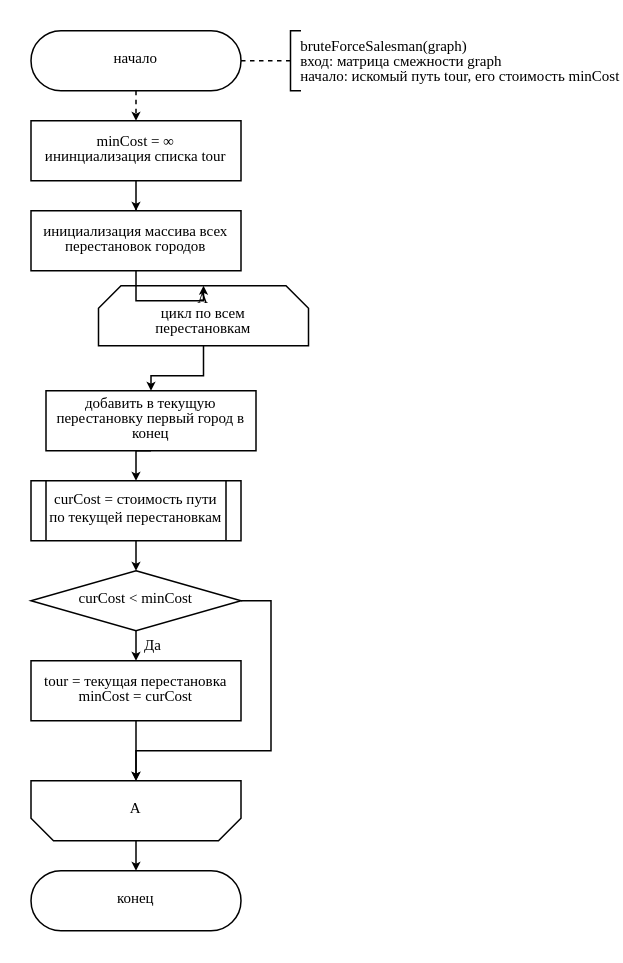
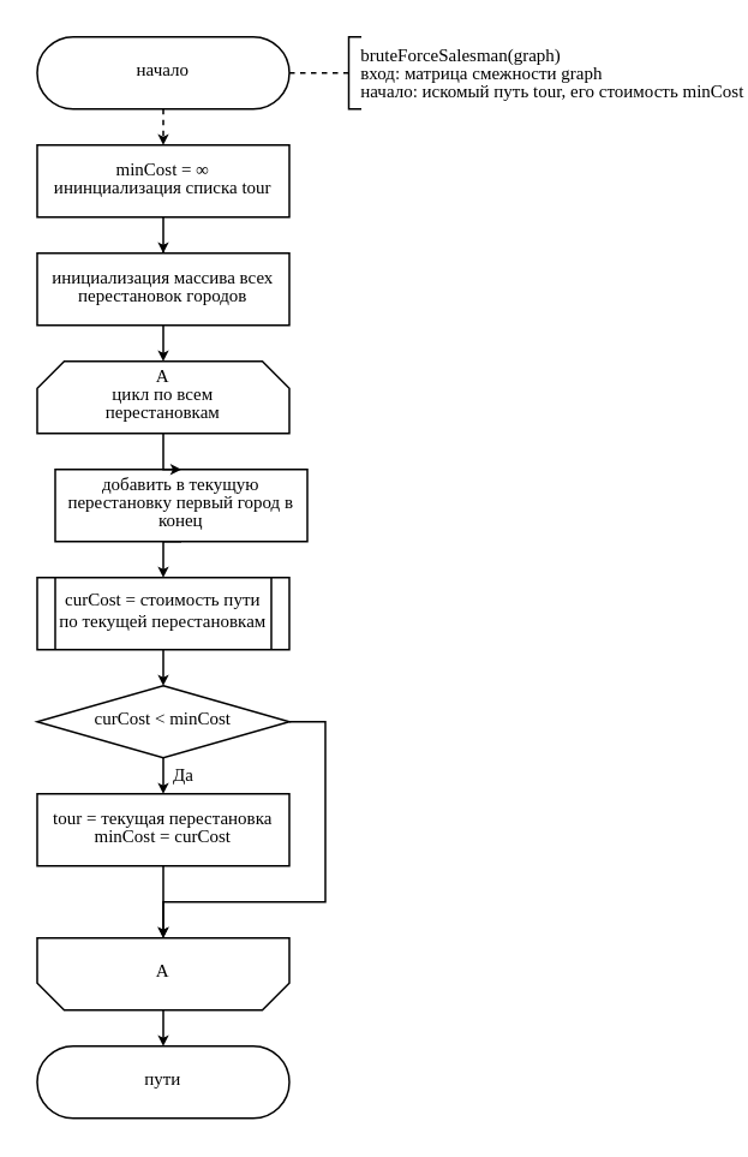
- <mxCell id="8" value="&lt;p style=&quot;line-height: 1&quot;&gt;A&lt;br&gt;цикл по всем перестановкам&lt;/p&gt;" style="strokeWidth=1;html=1;shape=stencil(rVXBUoMwFPyaXJmQ1EOPivXoxYPnlD5LpiEvE7C1f2/gwQgCbU1lmIG3C7t5ZBOYzKpCOWCCW1UCk89MCIPonmCvbbgPREHoilN5ojLta1U5yGsCj8prtTVATFV7PMBJ7+pOQtsCvK4bVm4YfwzPNKfMcrQ2iGi01YgZ8EFMaRve5V8kxpMHsjl3NVUuOJRQgx+hP829EsDES7RTepvTW4TTuKPe95rT+9+d0jinTczX478mKknXN85VRGM8WUfbLXQns4AsRVRmW5Uf9h4/7W52kB/amBwN+lDStTVjQvLuuNykU83ymRA9XeIRBtM6uybmpXsFo+1QQdwv0W8N5/Gg7tFYRYzjvxWi+oj4mrnBCi4kIuCTULToQhJDBtHDlYjSZr2U/olAi9KvowW+AQ==);whiteSpace=wrap;fontSize=10;fontFamily=Times New Roman;spacingLeft=10;spacingRight=10;spacingBottom=4;aspect=fixed;" vertex="1" parent="1"><mxGeometry x="65" y="190" width="140" height="40" as="geometry" /></mxCell>
+ <mxCell id="8" value="&lt;p style=&quot;line-height: 1&quot;&gt;A&lt;br&gt;цикл по всем перестановкам&lt;/p&gt;" style="strokeWidth=1;html=1;shape=stencil(rVXBUoMwFPyaXJmQ1EOPivXoxYPnlD5LpiEvE7C1f2/gwQgCbU1lmIG3C7t5ZBOYzKpCOWCCW1UCk89MCIPonmCvbbgPREHoilN5ojLta1U5yGsCj8prtTVATFV7PMBJ7+pOQtsCvK4bVm4YfwzPNKfMcrQ2iGi01YgZ8EFMaRve5V8kxpMHsjl3NVUuOJRQgx+hP829EsDES7RTepvTW4TTuKPe95rT+9+d0jinTczX478mKknXN85VRGM8WUfbLXQns4AsRVRmW5Uf9h4/7W52kB/amBwN+lDStTVjQvLuuNykU83ymRA9XeIRBtM6uybmpXsFo+1QQdwv0W8N5/Gg7tFYRYzjvxWi+oj4mrnBCi4kIuCTULToQhJDBtHDlYjSZr2U/olAi9KvowW+AQ==);whiteSpace=wrap;fontSize=10;fontFamily=Times New Roman;spacingLeft=10;spacingRight=10;spacingBottom=4;aspect=fixed;" vertex="1" parent="1"><mxGeometry x="20" y="200" width="140" height="40" as="geometry" /></mxCell>
- <mxCell id="21" value="&lt;p style=&quot;line-height: 1 ; font-size: 10px&quot;&gt;конец&lt;/p&gt;" style="shape=stencil(vZVhboMwDIVPk59MgbADTGy7h0tdiBoSFLJCb7+QgNZAYesGQwj07PD5mRhBWNaUUCNJqIQKCXslSYLyaK82VHqdUi9bL+NRQ1NjbnzwAprDQaDPNEarM7b8aAYElyVqbvoseyP0xa7pT5blSkoL4Uo2QeYmb2HApX2Wdh42lL8Gqrb8Cg3qwaSPkuT959in533A8U5+Q+zofnO/24FDx/FeG7cZOP49lmU2sjTcLDtAfi60+rBf2j0zJy5EroTSVvq7q0USRodjvZka+g9vlhjTlbrgV5eTbUlX2SMCdL5IGJSeZPU11AJ0gZEFRScBRfA2mxaxnoe7CDreRFoZ6F9qUG3druDypuP4vuEHOp4S0j/0TP+l54d22U3vbIhcdGFy7cwqjd+MtP8trFRdXOBKzyq4qP9/ucAn);whiteSpace=wrap;html=1;aspect=fixed;fontFamily=Times New Roman;fontSize=10;spacingBottom=4;" vertex="1" parent="1"><mxGeometry x="20" y="580" width="140" height="40" as="geometry" /></mxCell>
+ <mxCell id="21" value="&lt;p style=&quot;line-height: 1 ; font-size: 10px&quot;&gt;пути&lt;/p&gt;" style="shape=stencil(vZVhboMwDIVPk59MgbADTGy7h0tdiBoSFLJCb7+QgNZAYesGQwj07PD5mRhBWNaUUCNJqIQKCXslSYLyaK82VHqdUi9bL+NRQ1NjbnzwAprDQaDPNEarM7b8aAYElyVqbvoseyP0xa7pT5blSkoL4Uo2QeYmb2HApX2Wdh42lL8Gqrb8Cg3qwaSPkuT959in533A8U5+Q+zofnO/24FDx/FeG7cZOP49lmU2sjTcLDtAfi60+rBf2j0zJy5EroTSVvq7q0USRodjvZka+g9vlhjTlbrgV5eTbUlX2SMCdL5IGJSeZPU11AJ0gZEFRScBRfA2mxaxnoe7CDreRFoZ6F9qUG3druDypuP4vuEHOp4S0j/0TP+l54d22U3vbIhcdGFy7cwqjd+MtP8trFRdXOBKzyq4qP9/ucAn);whiteSpace=wrap;html=1;aspect=fixed;fontFamily=Times New Roman;fontSize=10;spacingBottom=4;" vertex="1" parent="1"><mxGeometry x="20" y="580" width="140" height="40" as="geometry" /></mxCell>
